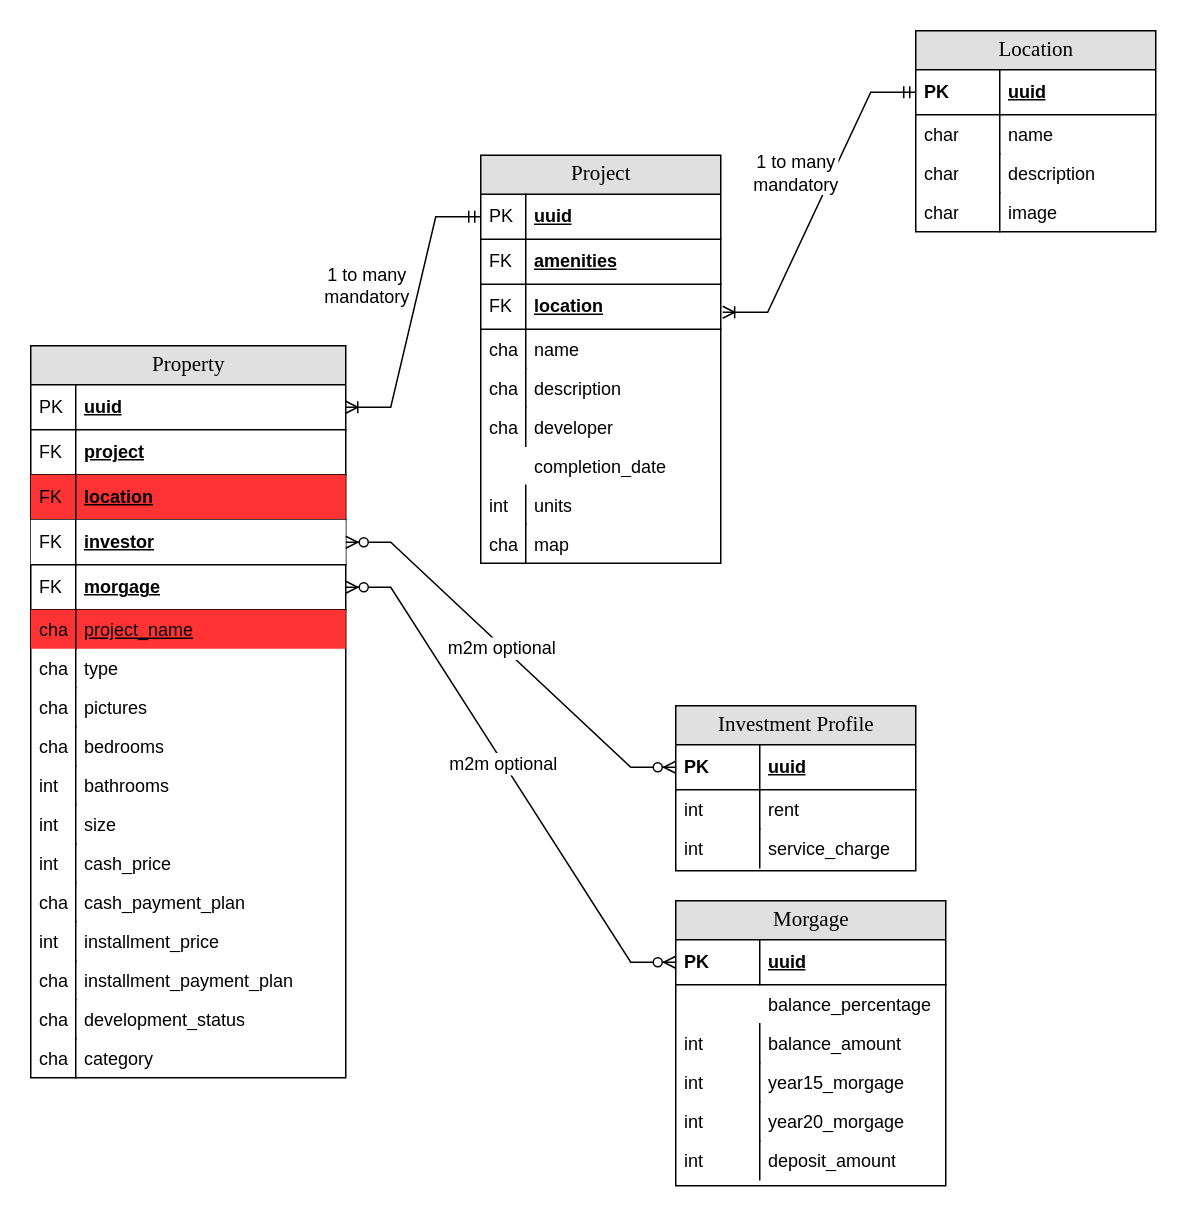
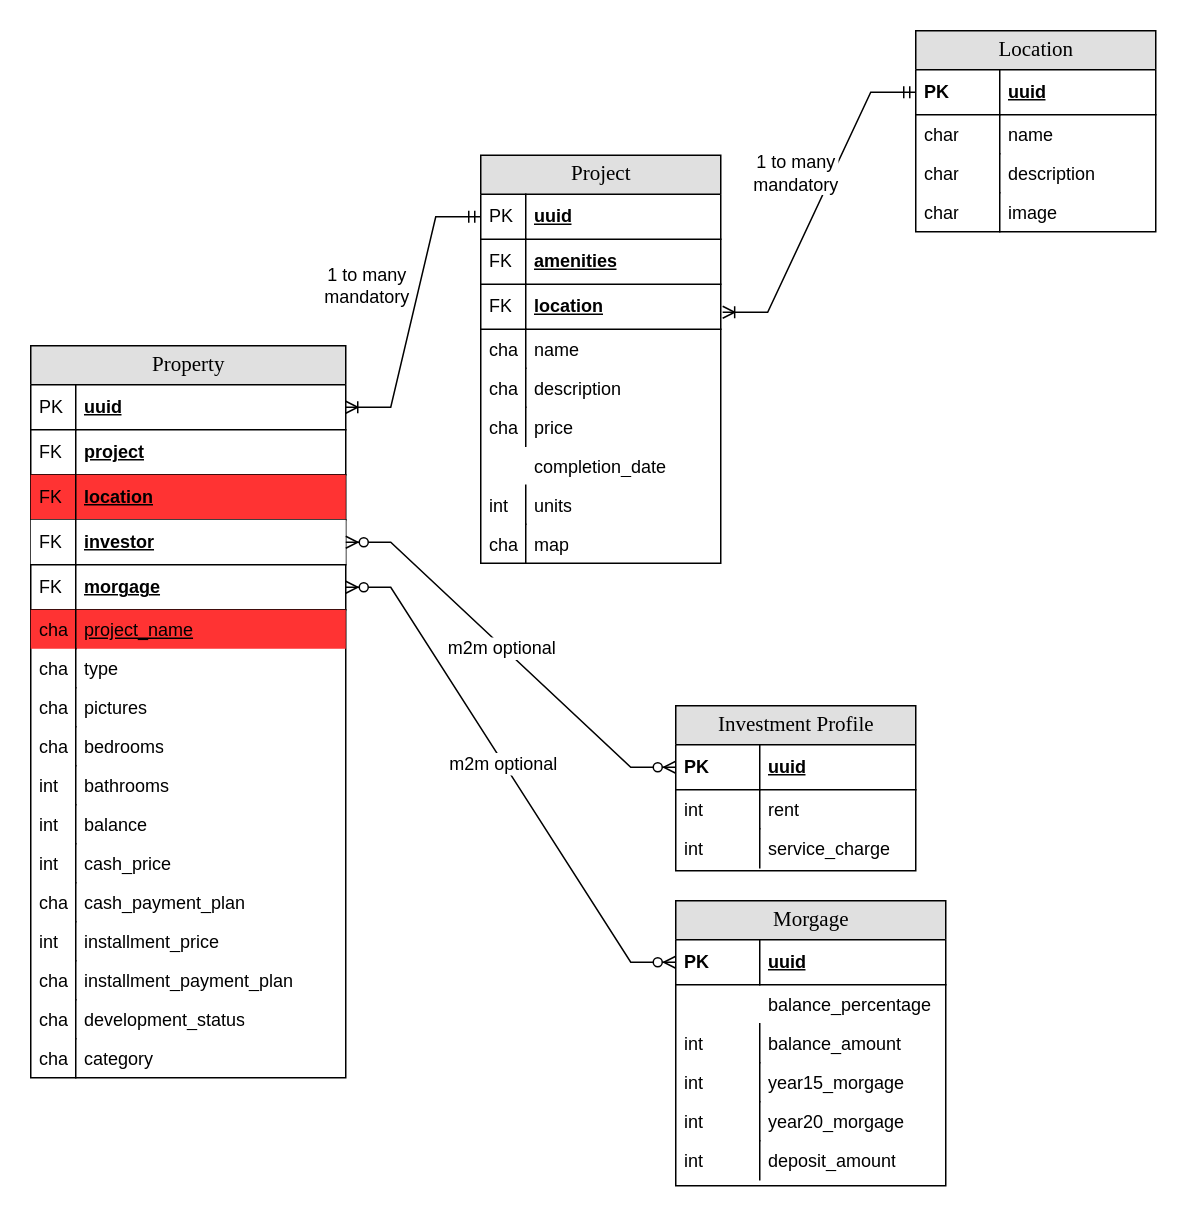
- <mxCell id="22" value="developer" style="shape=partialRectangle;top=0;left=0;right=0;bottom=0;html=1;align=left;verticalAlign=top;fillColor=none;spacingLeft=34;spacingRight=4;whiteSpace=wrap;overflow=hidden;rotatable=0;points=[[0,0.5],[1,0.5]];portConstraint=eastwest;dropTarget=0;" parent="11" vertex="1"><mxGeometry y="168" width="160" height="26" as="geometry" /></mxCell>
+ <mxCell id="22" value="price" style="shape=partialRectangle;top=0;left=0;right=0;bottom=0;html=1;align=left;verticalAlign=top;fillColor=none;spacingLeft=34;spacingRight=4;whiteSpace=wrap;overflow=hidden;rotatable=0;points=[[0,0.5],[1,0.5]];portConstraint=eastwest;dropTarget=0;" parent="11" vertex="1"><mxGeometry y="168" width="160" height="26" as="geometry" /></mxCell>
- <mxCell id="50" value="size" style="shape=partialRectangle;top=0;left=0;right=0;bottom=0;html=1;align=left;verticalAlign=top;fillColor=none;spacingLeft=34;spacingRight=4;whiteSpace=wrap;overflow=hidden;rotatable=0;points=[[0,0.5],[1,0.5]];portConstraint=eastwest;dropTarget=0;" parent="29" vertex="1"><mxGeometry y="306" width="210" height="26" as="geometry" /></mxCell>
+ <mxCell id="50" value="balance" style="shape=partialRectangle;top=0;left=0;right=0;bottom=0;html=1;align=left;verticalAlign=top;fillColor=none;spacingLeft=34;spacingRight=4;whiteSpace=wrap;overflow=hidden;rotatable=0;points=[[0,0.5],[1,0.5]];portConstraint=eastwest;dropTarget=0;" parent="29" vertex="1"><mxGeometry y="306" width="210" height="26" as="geometry" /></mxCell>
